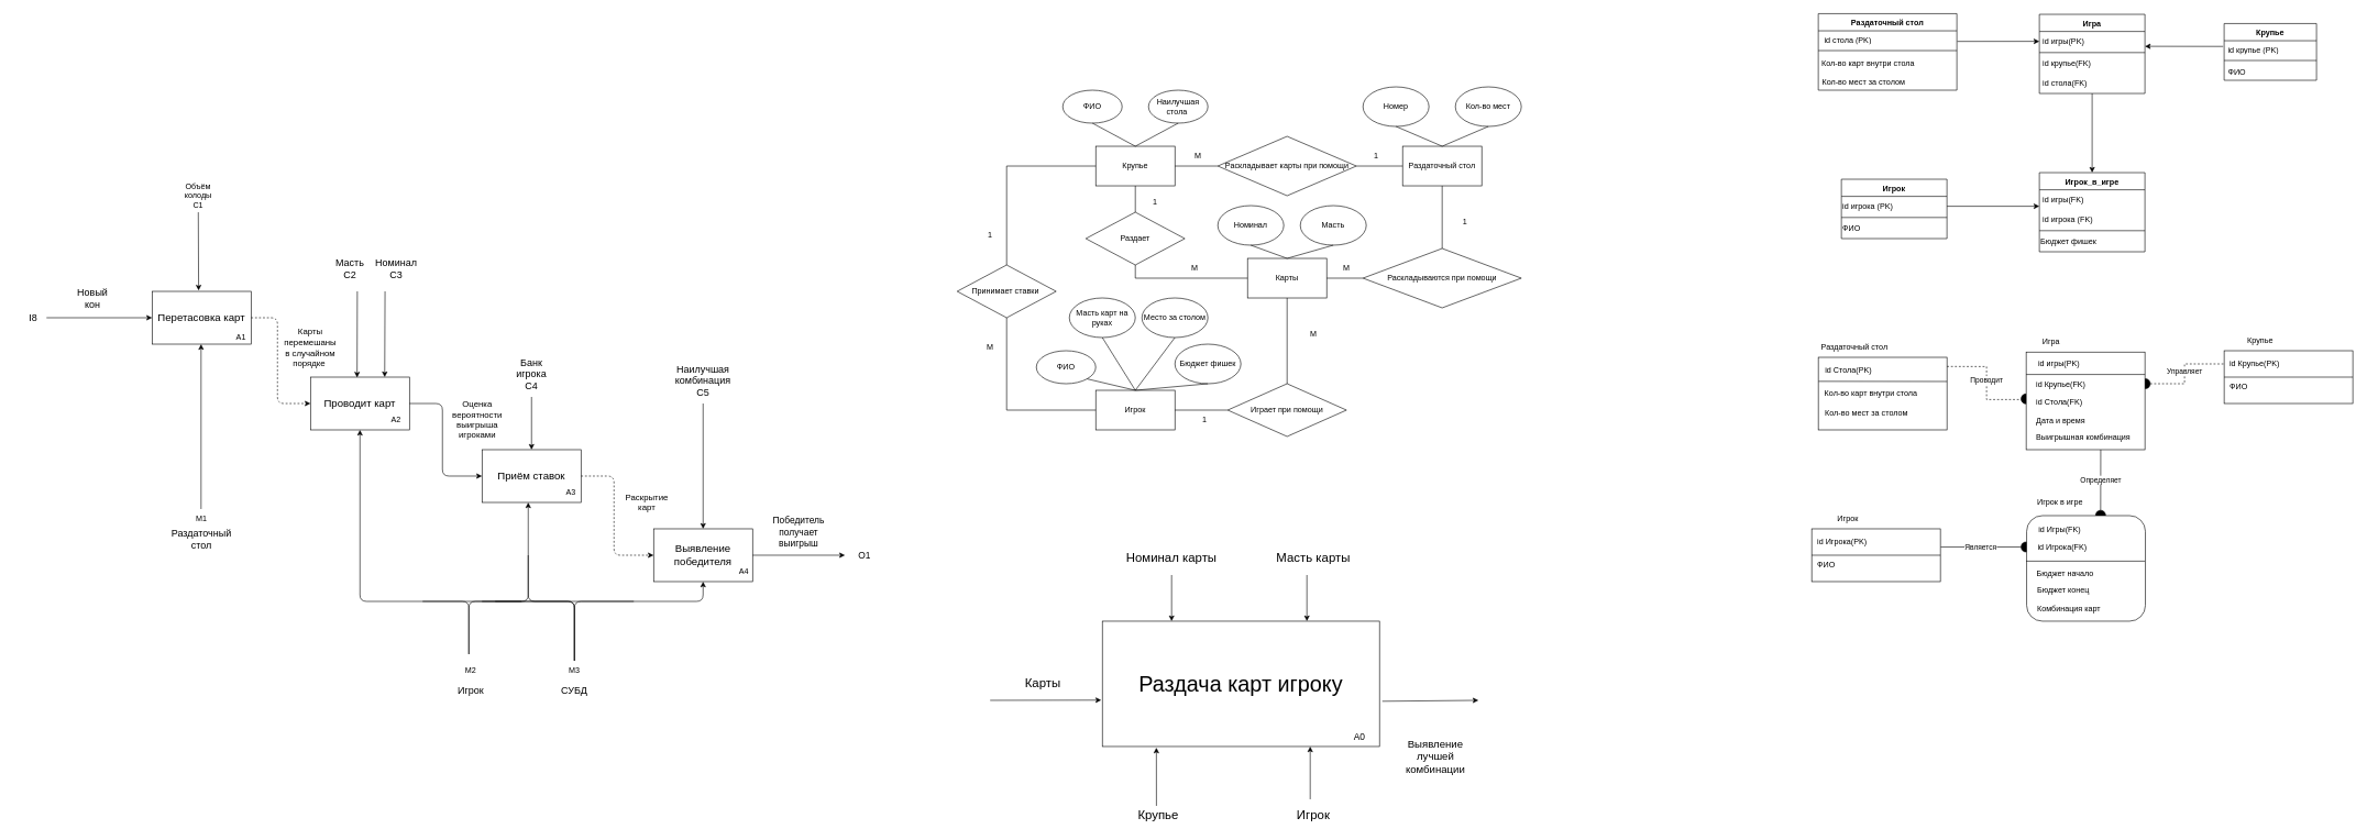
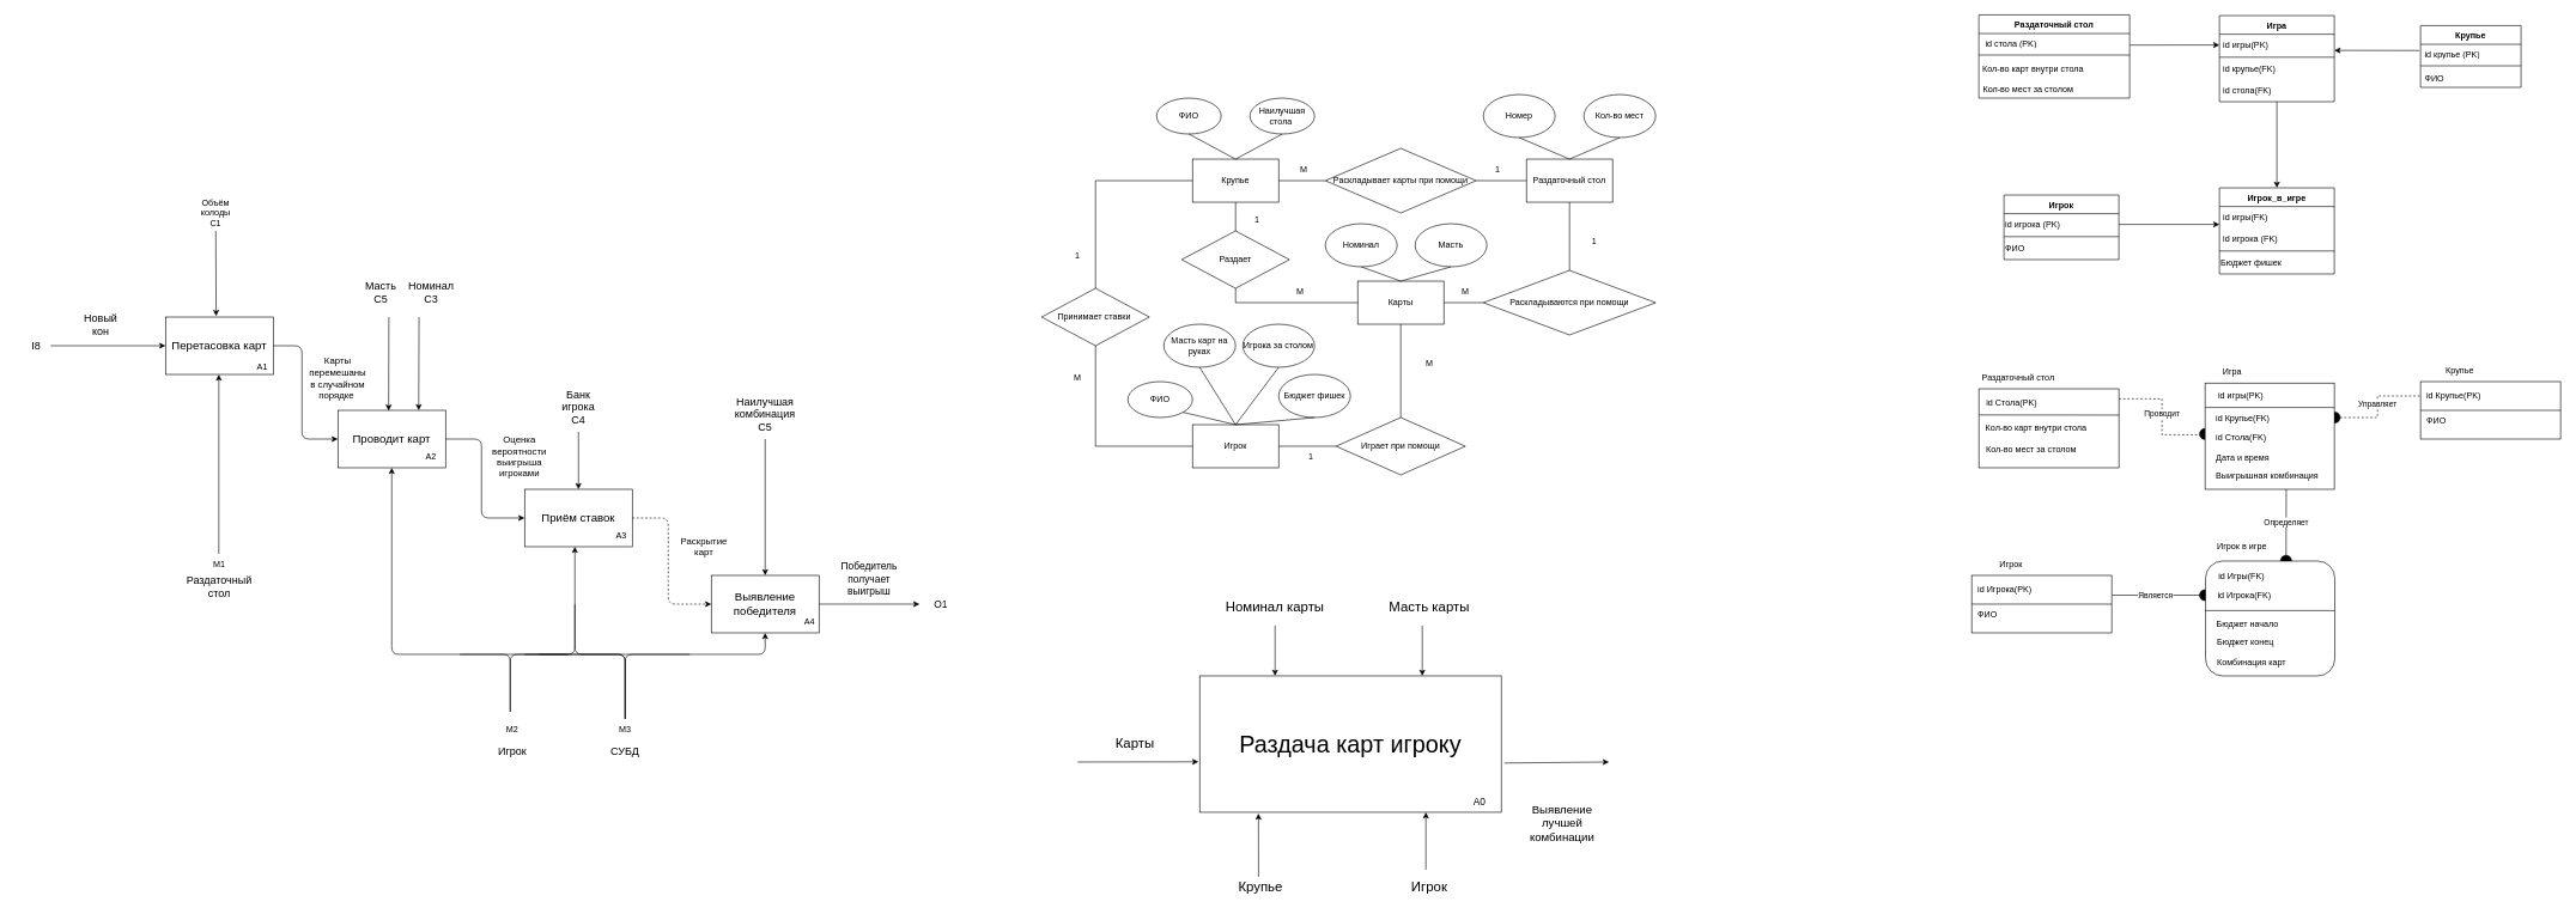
- <mxCell id="96" value="&lt;font style=&quot;font-size: 15px;&quot;&gt;Масть&lt;br&gt;С2&lt;br&gt;&lt;/font&gt;" style="text;html=1;strokeColor=none;fillColor=none;align=center;verticalAlign=middle;whiteSpace=wrap;rounded=0;" parent="1" vertex="1"><mxGeometry x="500" y="391" width="60" height="30" as="geometry" /></mxCell>
+ <mxCell id="96" value="&lt;font style=&quot;font-size: 15px;&quot;&gt;Масть&lt;br&gt;С5&lt;br&gt;&lt;/font&gt;" style="text;html=1;strokeColor=none;fillColor=none;align=center;verticalAlign=middle;whiteSpace=wrap;rounded=0;" parent="1" vertex="1"><mxGeometry x="500" y="391" width="60" height="30" as="geometry" /></mxCell>
- <mxCell id="26" value="Место за столом" style="ellipse;whiteSpace=wrap;html=1;" parent="1" vertex="1"><mxGeometry x="1730" y="451" width="100" height="60" as="geometry" /></mxCell>
+ <mxCell id="26" value="Игрока за столом" style="ellipse;whiteSpace=wrap;html=1;" parent="1" vertex="1"><mxGeometry x="1730" y="451" width="100" height="60" as="geometry" /></mxCell>
- <mxCell id="76" value="" style="endArrow=classic;html=1;rounded=1;exitX=1;exitY=0.5;exitDx=0;exitDy=0;entryX=0;entryY=0.5;entryDx=0;entryDy=0;dashed=1;" parent="1" source="71" target="72" edge="1"><mxGeometry width="50" height="50" relative="1" as="geometry"><mxPoint x="420" y="661" as="sourcePoint" /><mxPoint x="470" y="611" as="targetPoint" /><Array as="points"><mxPoint x="420" y="481" /><mxPoint x="420" y="611" /></Array></mxGeometry></mxCell>
+ <mxCell id="76" value="" style="endArrow=classic;html=1;rounded=1;exitX=1;exitY=0.5;exitDx=0;exitDy=0;entryX=0;entryY=0.5;entryDx=0;entryDy=0;" parent="1" source="71" target="72" edge="1"><mxGeometry width="50" height="50" relative="1" as="geometry"><mxPoint x="420" y="661" as="sourcePoint" /><mxPoint x="470" y="611" as="targetPoint" /><Array as="points"><mxPoint x="420" y="481" /><mxPoint x="420" y="611" /></Array></mxGeometry></mxCell>
